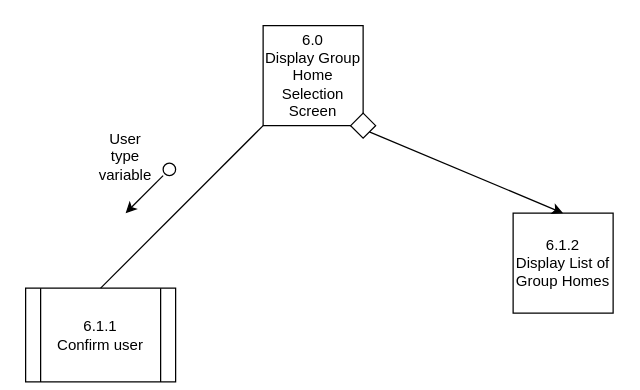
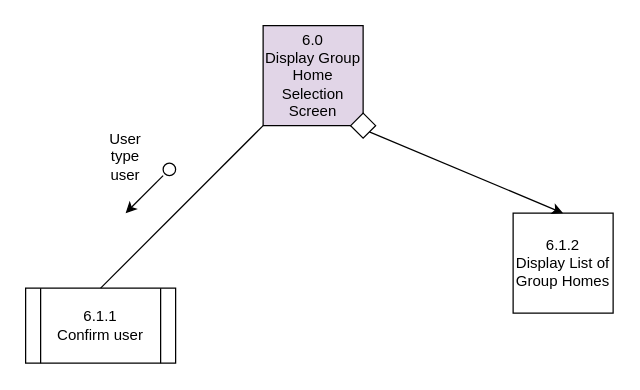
- <mxCell id="2" value="6.0&lt;br&gt;Display Group Home Selection Screen" style="whiteSpace=wrap;html=1;aspect=fixed;" parent="1" vertex="1"><mxGeometry x="210" y="20" width="80" height="80" as="geometry" /></mxCell>
+ <mxCell id="2" value="6.0&lt;br&gt;Display Group Home Selection Screen" style="whiteSpace=wrap;html=1;aspect=fixed;fillColor=#e1d5e7;" parent="1" vertex="1"><mxGeometry x="210" y="20" width="80" height="80" as="geometry" /></mxCell>
- <mxCell id="9" value="User type variable" style="text;html=1;strokeColor=none;fillColor=none;align=center;verticalAlign=middle;whiteSpace=wrap;rounded=0;" parent="1" vertex="1"><mxGeometry x="80" y="115" width="40" height="20" as="geometry" /></mxCell>
+ <mxCell id="9" value="User type user" style="text;html=1;strokeColor=none;fillColor=none;align=center;verticalAlign=middle;whiteSpace=wrap;rounded=0;" parent="1" vertex="1"><mxGeometry x="80" y="115" width="40" height="20" as="geometry" /></mxCell>
- <mxCell id="5" value="6.1.1&lt;br&gt;Confirm user" style="shape=process;whiteSpace=wrap;html=1;backgroundOutline=1;" parent="1" vertex="1"><mxGeometry x="20" y="230" width="120" height="75" as="geometry" /></mxCell>
+ <mxCell id="5" value="6.1.1&lt;br&gt;Confirm user" style="shape=process;whiteSpace=wrap;html=1;backgroundOutline=1;" parent="1" vertex="1"><mxGeometry x="20" y="230" width="120" height="60" as="geometry" /></mxCell>
